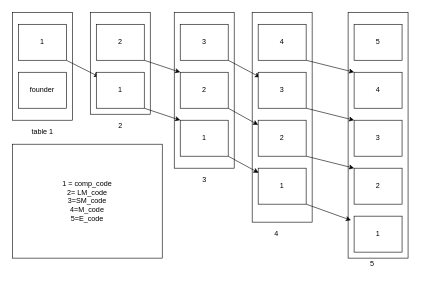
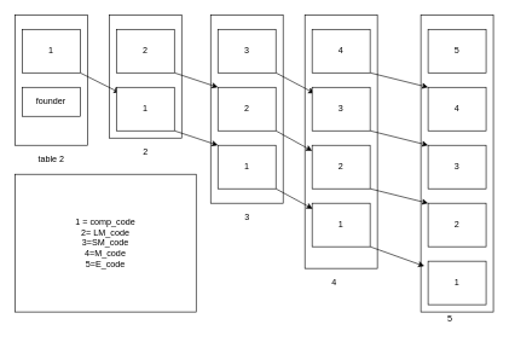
- <mxCell id="9" value="founder" style="whiteSpace=wrap;html=1;" parent="1" vertex="1"><mxGeometry x="30" y="120" width="80" height="60" as="geometry" /></mxCell>
+ <mxCell id="9" value="founder" style="whiteSpace=wrap;html=1;" parent="1" vertex="1"><mxGeometry x="30" y="120" width="80" height="40" as="geometry" /></mxCell>
- <mxCell id="34" value="table 1" style="text;html=1;align=center;verticalAlign=middle;resizable=0;points=[];autosize=1;strokeColor=none;fillColor=none;" vertex="1" parent="1"><mxGeometry x="45" y="210" width="50" height="20" as="geometry" /></mxCell>
+ <mxCell id="34" value="table 2" style="text;html=1;align=center;verticalAlign=middle;resizable=0;points=[];autosize=1;strokeColor=none;fillColor=none;" vertex="1" parent="1"><mxGeometry x="45" y="210" width="50" height="20" as="geometry" /></mxCell>
